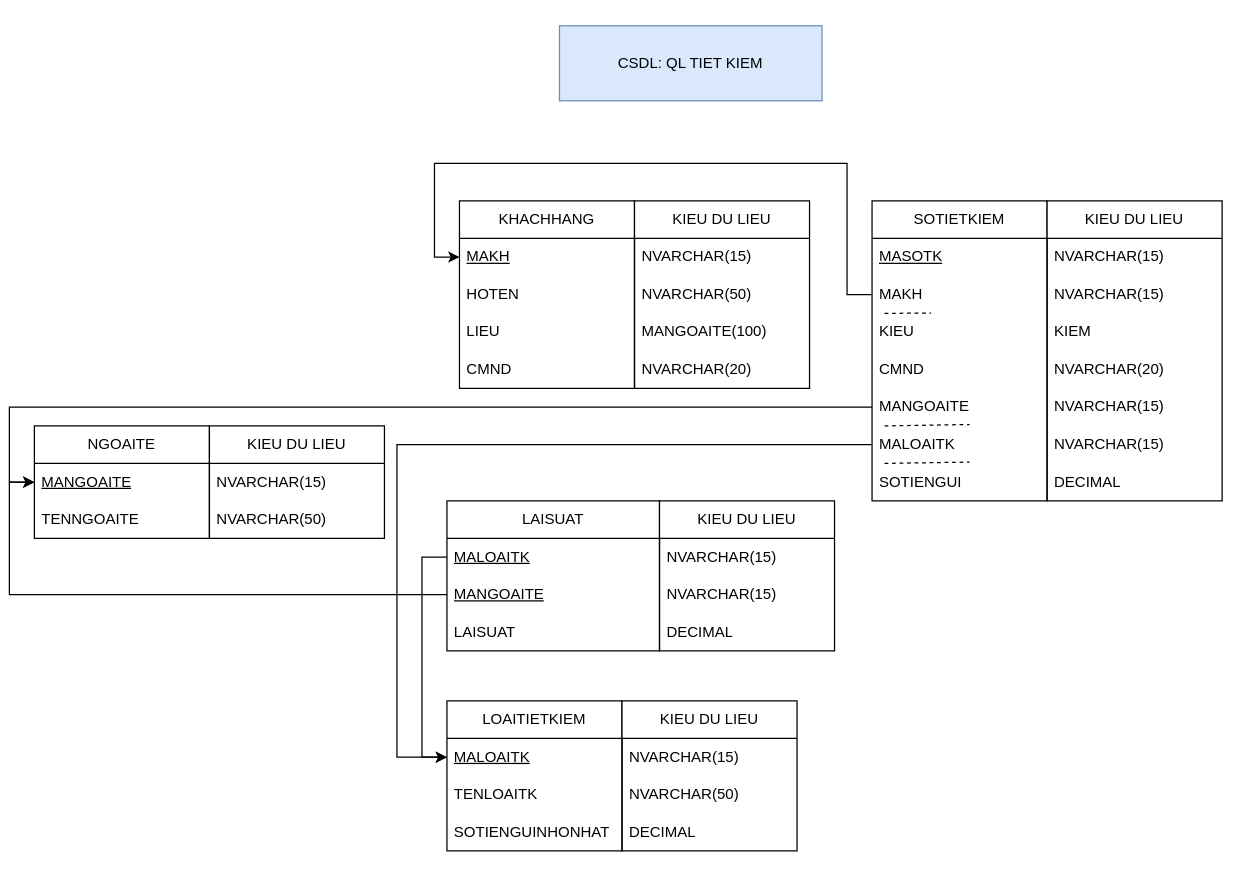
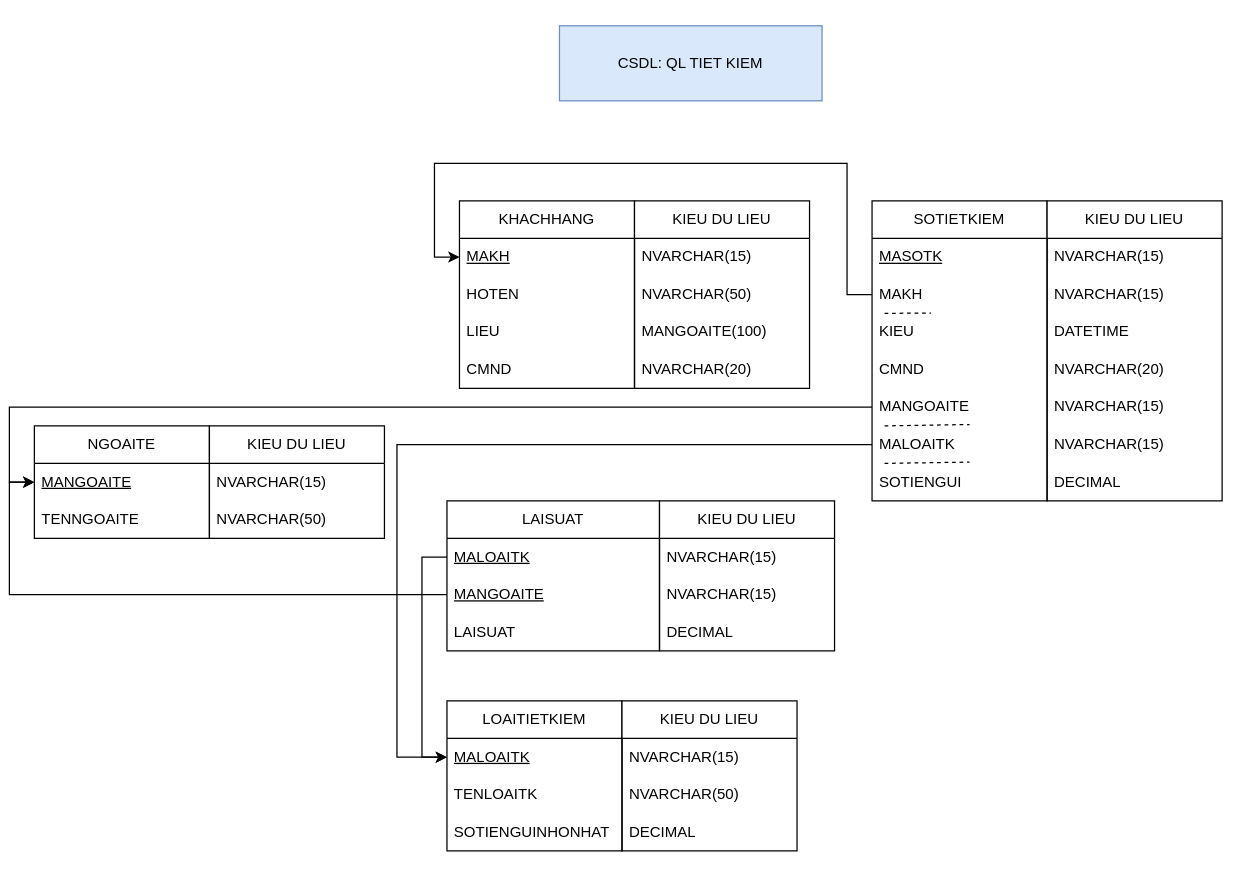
- <mxCell id="25" value="KIEM" style="text;strokeColor=none;fillColor=none;align=left;verticalAlign=middle;spacingLeft=4;spacingRight=4;overflow=hidden;points=[[0,0.5],[1,0.5]];portConstraint=eastwest;rotatable=0;whiteSpace=wrap;html=1;" parent="22" vertex="1"><mxGeometry y="90" width="140" height="30" as="geometry" /></mxCell>
+ <mxCell id="25" value="DATETIME" style="text;strokeColor=none;fillColor=none;align=left;verticalAlign=middle;spacingLeft=4;spacingRight=4;overflow=hidden;points=[[0,0.5],[1,0.5]];portConstraint=eastwest;rotatable=0;whiteSpace=wrap;html=1;" parent="22" vertex="1"><mxGeometry y="90" width="140" height="30" as="geometry" /></mxCell>
